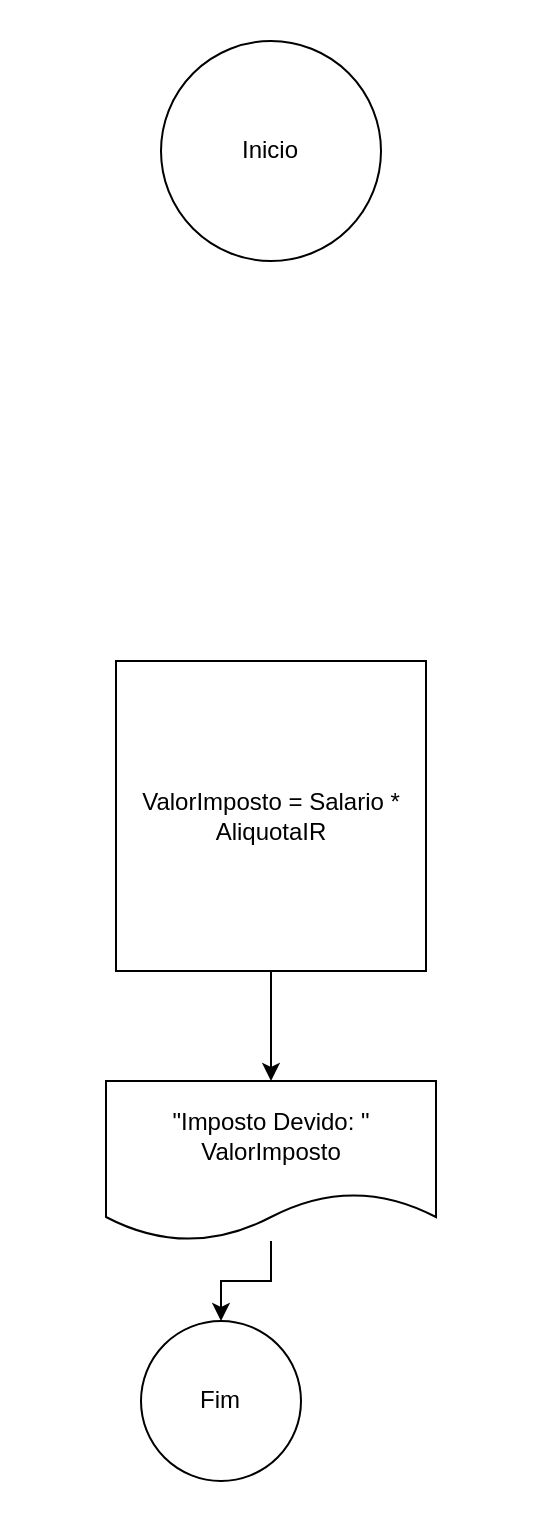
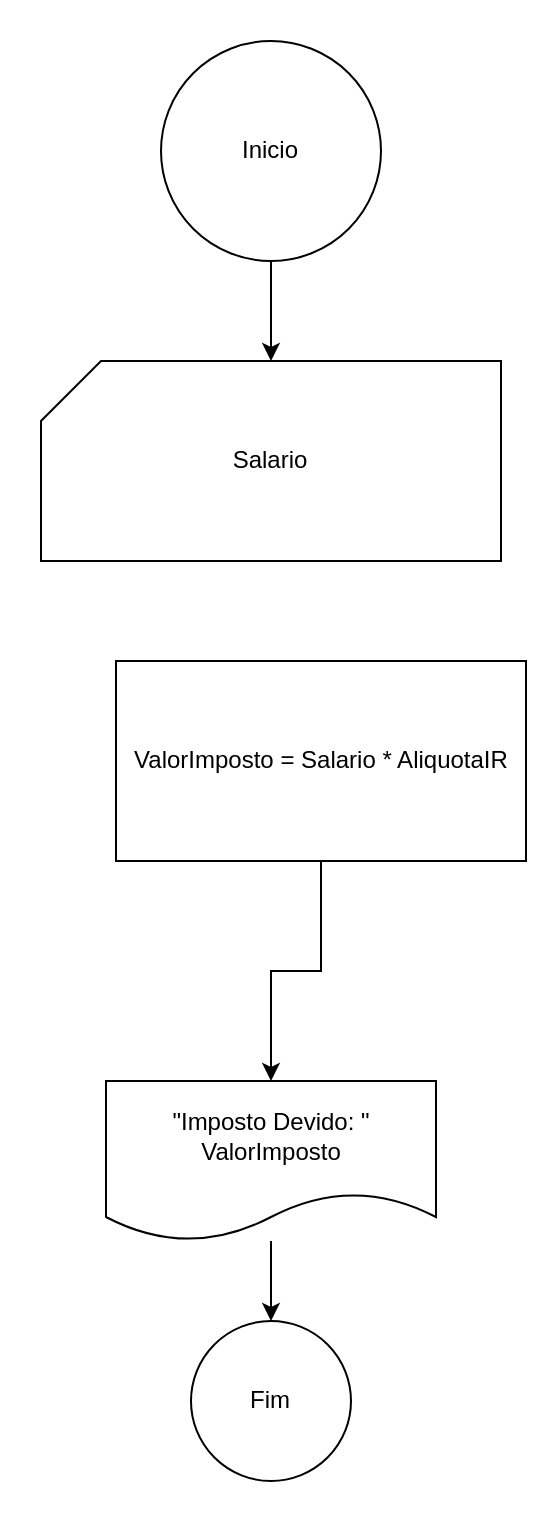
+ <mxCell id="2" value="" style="edgeStyle=orthogonalEdgeStyle;rounded=0;orthogonalLoop=1;jettySize=auto;html=1;" edge="1" parent="1" source="3" target="4"><mxGeometry relative="1" as="geometry" /></mxCell>
+ <mxCell id="4" value="Salario" style="shape=card;whiteSpace=wrap;html=1;" vertex="1" parent="1"><mxGeometry x="20" y="180" width="230" height="100" as="geometry" /></mxCell>
- <mxCell id="6" value="ValorImposto = Salario * AliquotaIR" style="whiteSpace=wrap;html=1;aspect=fixed;" vertex="1" parent="1"><mxGeometry x="57.5" y="330" width="155" height="155" as="geometry" /></mxCell>
+ <mxCell id="6" value="ValorImposto = Salario * AliquotaIR" style="whiteSpace=wrap;html=1;aspect=fixed;" vertex="1" parent="1"><mxGeometry x="57.5" y="330" width="205" height="100" as="geometry" /></mxCell>
- <mxCell id="9" value="Fim" style="ellipse;whiteSpace=wrap;html=1;aspect=fixed;" vertex="1" parent="1"><mxGeometry x="70" y="660" width="80" height="80" as="geometry" /></mxCell>
+ <mxCell id="9" value="Fim" style="ellipse;whiteSpace=wrap;html=1;aspect=fixed;" vertex="1" parent="1"><mxGeometry x="95" y="660" width="80" height="80" as="geometry" /></mxCell>
